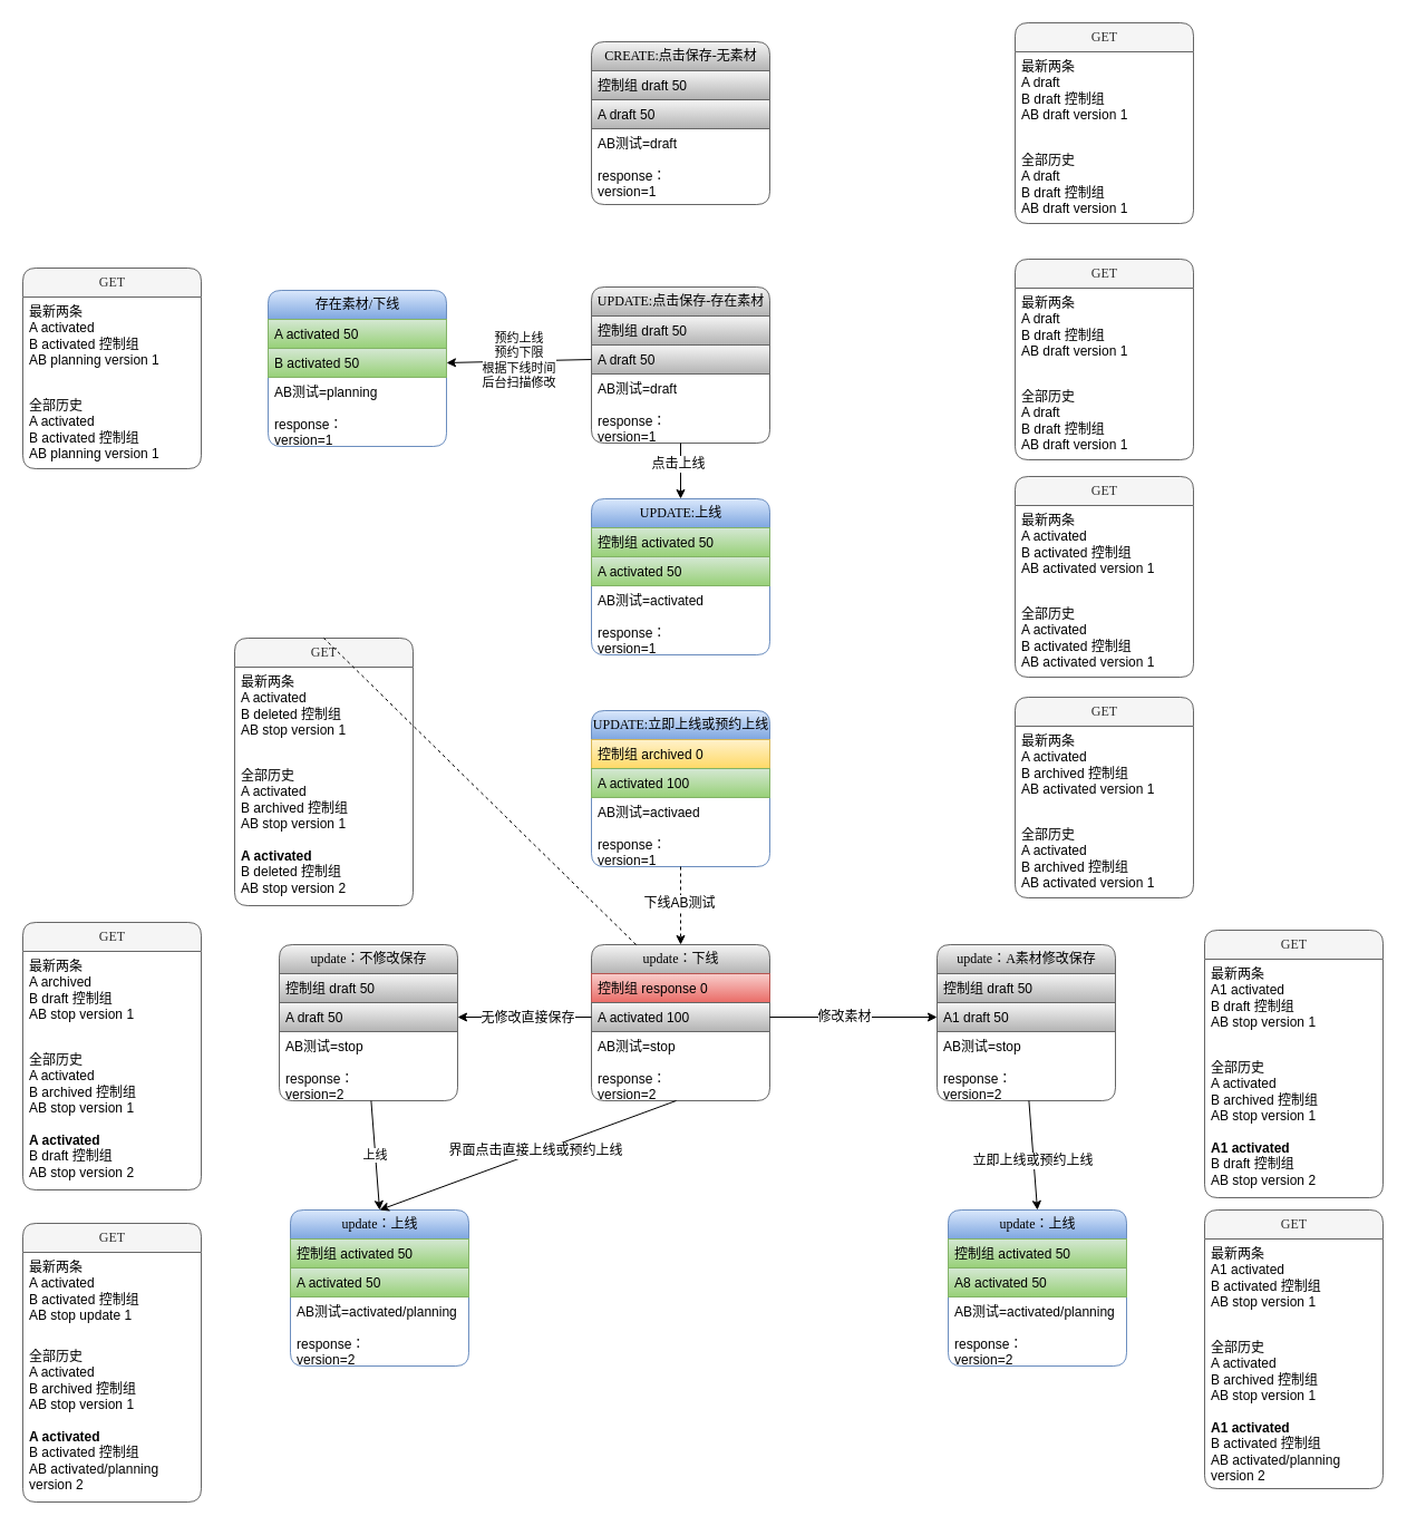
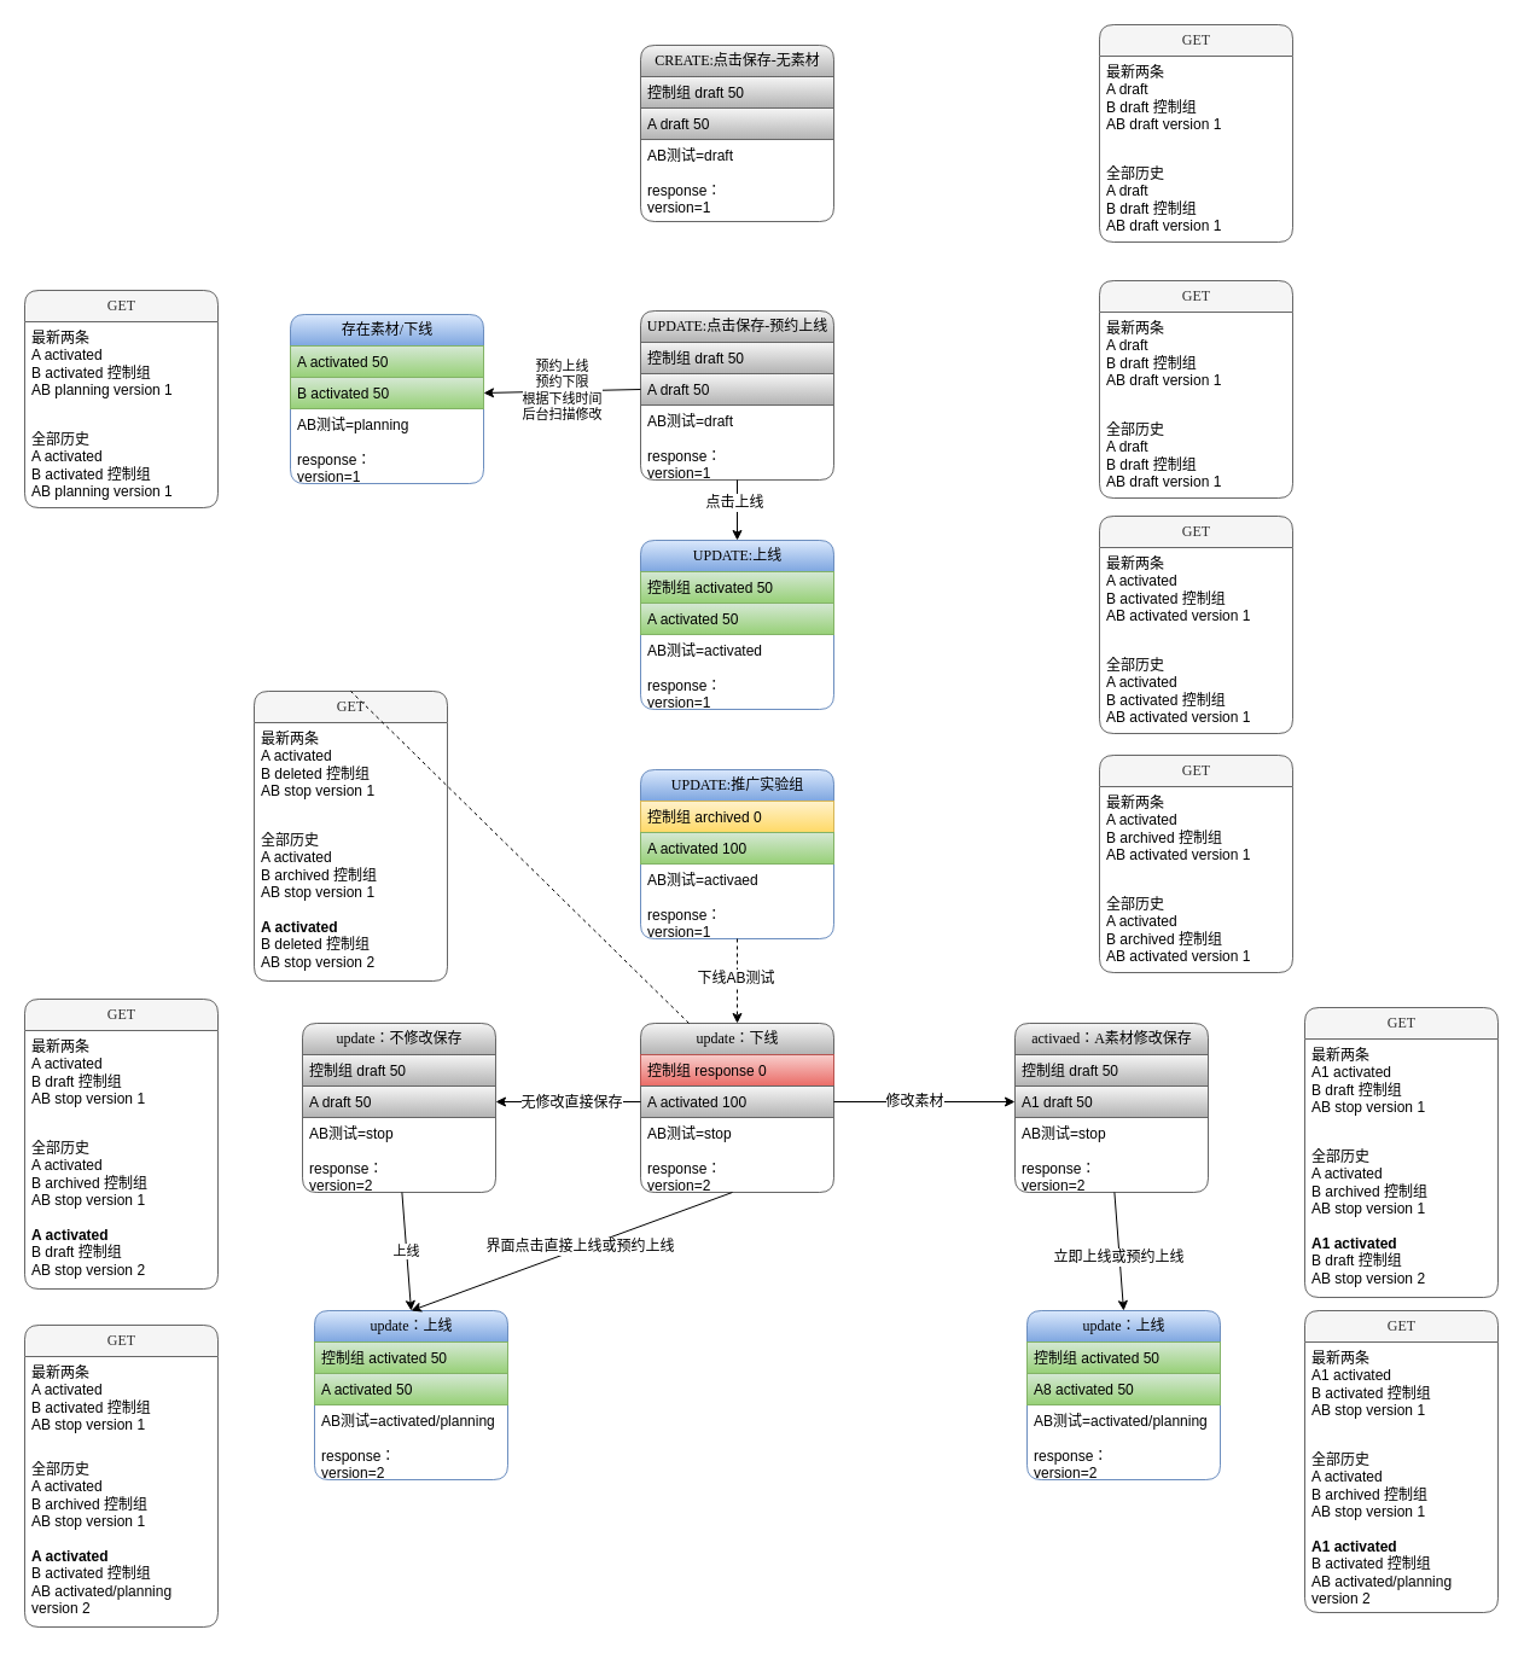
- <mxCell id="6" value="UPDATE:点击保存-存在素材" style="swimlane;html=1;fontStyle=0;childLayout=stackLayout;horizontal=1;startSize=26;fillColor=#f5f5f5;horizontalStack=0;resizeParent=1;resizeLast=0;collapsible=1;marginBottom=0;swimlaneFillColor=#ffffff;align=center;rounded=1;shadow=0;comic=0;labelBackgroundColor=none;strokeColor=#666666;strokeWidth=1;fontFamily=Verdana;fontSize=12;gradientColor=#b3b3b3;" parent="1" vertex="1"><mxGeometry x="530" y="257" width="160" height="140" as="geometry" /></mxCell>
+ <mxCell id="6" value="UPDATE:点击保存-预约上线" style="swimlane;html=1;fontStyle=0;childLayout=stackLayout;horizontal=1;startSize=26;fillColor=#f5f5f5;horizontalStack=0;resizeParent=1;resizeLast=0;collapsible=1;marginBottom=0;swimlaneFillColor=#ffffff;align=center;rounded=1;shadow=0;comic=0;labelBackgroundColor=none;strokeColor=#666666;strokeWidth=1;fontFamily=Verdana;fontSize=12;gradientColor=#b3b3b3;" parent="1" vertex="1"><mxGeometry x="530" y="257" width="160" height="140" as="geometry" /></mxCell>
- <mxCell id="16" value="UPDATE:立即上线或预约上线" style="swimlane;html=1;fontStyle=0;childLayout=stackLayout;horizontal=1;startSize=26;fillColor=#dae8fc;horizontalStack=0;resizeParent=1;resizeLast=0;collapsible=1;marginBottom=0;swimlaneFillColor=#ffffff;align=center;rounded=1;shadow=0;comic=0;labelBackgroundColor=none;strokeColor=#6c8ebf;strokeWidth=1;fontFamily=Verdana;fontSize=12;gradientColor=#7ea6e0;" parent="1" vertex="1"><mxGeometry x="530" y="637" width="160" height="140" as="geometry" /></mxCell>
+ <mxCell id="16" value="UPDATE:推广实验组" style="swimlane;html=1;fontStyle=0;childLayout=stackLayout;horizontal=1;startSize=26;fillColor=#dae8fc;horizontalStack=0;resizeParent=1;resizeLast=0;collapsible=1;marginBottom=0;swimlaneFillColor=#ffffff;align=center;rounded=1;shadow=0;comic=0;labelBackgroundColor=none;strokeColor=#6c8ebf;strokeWidth=1;fontFamily=Verdana;fontSize=12;gradientColor=#7ea6e0;" parent="1" vertex="1"><mxGeometry x="530" y="637" width="160" height="140" as="geometry" /></mxCell>
- <mxCell id="24" value="update：A素材修改保存" style="swimlane;html=1;fontStyle=0;childLayout=stackLayout;horizontal=1;startSize=26;fillColor=#f5f5f5;horizontalStack=0;resizeParent=1;resizeLast=0;collapsible=1;marginBottom=0;swimlaneFillColor=#ffffff;align=center;rounded=1;shadow=0;comic=0;labelBackgroundColor=none;strokeColor=#666666;strokeWidth=1;fontFamily=Verdana;fontSize=12;gradientColor=#b3b3b3;" parent="1" vertex="1"><mxGeometry x="840" y="847" width="160" height="140" as="geometry" /></mxCell>
+ <mxCell id="24" value="activaed：A素材修改保存" style="swimlane;html=1;fontStyle=0;childLayout=stackLayout;horizontal=1;startSize=26;fillColor=#f5f5f5;horizontalStack=0;resizeParent=1;resizeLast=0;collapsible=1;marginBottom=0;swimlaneFillColor=#ffffff;align=center;rounded=1;shadow=0;comic=0;labelBackgroundColor=none;strokeColor=#666666;strokeWidth=1;fontFamily=Verdana;fontSize=12;gradientColor=#b3b3b3;" parent="1" vertex="1"><mxGeometry x="840" y="847" width="160" height="140" as="geometry" /></mxCell>
- <mxCell id="68" value="最新两条&lt;br&gt;A archived&lt;br&gt;B draft 控制组&amp;nbsp;&lt;br&gt;AB stop version 1" style="text;html=1;strokeColor=none;fillColor=none;spacingLeft=4;spacingRight=4;whiteSpace=wrap;overflow=hidden;rotatable=0;points=[[0,0.5],[1,0.5]];portConstraint=eastwest;" vertex="1" parent="67"><mxGeometry y="26" width="160" height="84" as="geometry" /></mxCell>
+ <mxCell id="68" value="最新两条&lt;br&gt;A activated&lt;br&gt;B draft 控制组&amp;nbsp;&lt;br&gt;AB stop version 1" style="text;html=1;strokeColor=none;fillColor=none;spacingLeft=4;spacingRight=4;whiteSpace=wrap;overflow=hidden;rotatable=0;points=[[0,0.5],[1,0.5]];portConstraint=eastwest;" vertex="1" parent="67"><mxGeometry y="26" width="160" height="84" as="geometry" /></mxCell>
- <mxCell id="71" value="最新两条&lt;br&gt;A activated&lt;br&gt;B activated 控制组&amp;nbsp;&lt;br&gt;AB stop update 1" style="text;html=1;strokeColor=none;fillColor=none;spacingLeft=4;spacingRight=4;whiteSpace=wrap;overflow=hidden;rotatable=0;points=[[0,0.5],[1,0.5]];portConstraint=eastwest;" vertex="1" parent="70"><mxGeometry y="26" width="160" height="80" as="geometry" /></mxCell>
+ <mxCell id="71" value="最新两条&lt;br&gt;A activated&lt;br&gt;B activated 控制组&amp;nbsp;&lt;br&gt;AB stop version 1" style="text;html=1;strokeColor=none;fillColor=none;spacingLeft=4;spacingRight=4;whiteSpace=wrap;overflow=hidden;rotatable=0;points=[[0,0.5],[1,0.5]];portConstraint=eastwest;" vertex="1" parent="70"><mxGeometry y="26" width="160" height="80" as="geometry" /></mxCell>
